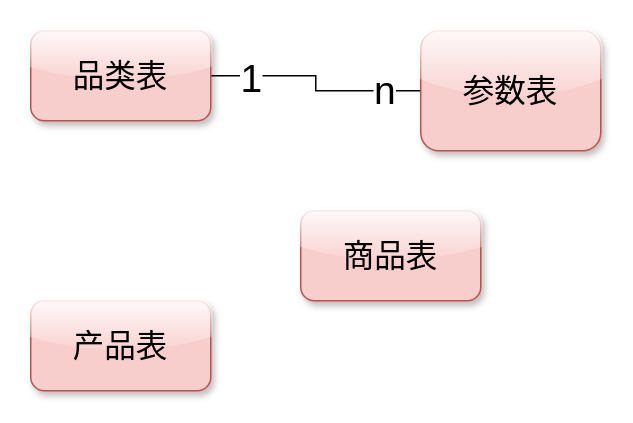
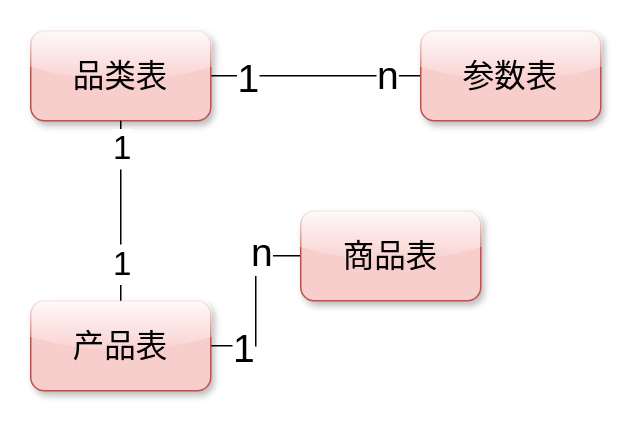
- <mxCell id="6" value="参数表" style="rounded=1;whiteSpace=wrap;html=1;fontSize=21;shadow=1;comic=0;glass=1;fillColor=#f8cecc;strokeColor=#b85450;" vertex="1" parent="1"><mxGeometry x="280" y="20" width="120" height="80" as="geometry" /></mxCell>
+ <mxCell id="6" value="参数表" style="rounded=1;whiteSpace=wrap;html=1;fontSize=21;shadow=1;comic=0;glass=1;fillColor=#f8cecc;strokeColor=#b85450;" vertex="1" parent="1"><mxGeometry x="280" y="20" width="120" height="60" as="geometry" /></mxCell>
+ <mxCell id="12" value="" style="endArrow=none;html=1;fontSize=21;" edge="1" parent="1" source="5" target="10"><mxGeometry width="50" height="50" relative="1" as="geometry"><mxPoint x="80" y="130" as="sourcePoint" /><mxPoint x="80" y="150.711" as="targetPoint" /></mxGeometry></mxCell>
+ <mxCell id="13" value="1" style="text;html=1;resizable=0;points=[];align=center;verticalAlign=middle;labelBackgroundColor=#ffffff;fontSize=22;" vertex="1" connectable="0" parent="12"><mxGeometry x="-0.7" relative="1" as="geometry"><mxPoint as="offset" /></mxGeometry></mxCell>
+ <mxCell id="14" value="1" style="text;html=1;resizable=0;points=[];align=center;verticalAlign=middle;labelBackgroundColor=#ffffff;fontSize=22;" vertex="1" connectable="0" parent="12"><mxGeometry x="0.583" relative="1" as="geometry"><mxPoint as="offset" /></mxGeometry></mxCell>
+ <mxCell id="7" value="" style="edgeStyle=orthogonalEdgeStyle;rounded=0;orthogonalLoop=1;jettySize=auto;html=1;endArrow=none;endFill=0;fontSize=21;" edge="1" parent="1" source="10" target="11"><mxGeometry relative="1" as="geometry" /></mxCell>
+ <mxCell id="8" value="1" style="text;html=1;resizable=0;points=[];align=center;verticalAlign=middle;labelBackgroundColor=#ffffff;fontSize=26;" vertex="1" connectable="0" parent="7"><mxGeometry x="-0.643" y="-1" relative="1" as="geometry"><mxPoint as="offset" /></mxGeometry></mxCell>
+ <mxCell id="9" value="n" style="text;html=1;resizable=0;points=[];align=center;verticalAlign=middle;labelBackgroundColor=#ffffff;fontSize=26;" vertex="1" connectable="0" parent="7"><mxGeometry x="0.543" y="3" relative="1" as="geometry"><mxPoint as="offset" /></mxGeometry></mxCell>
